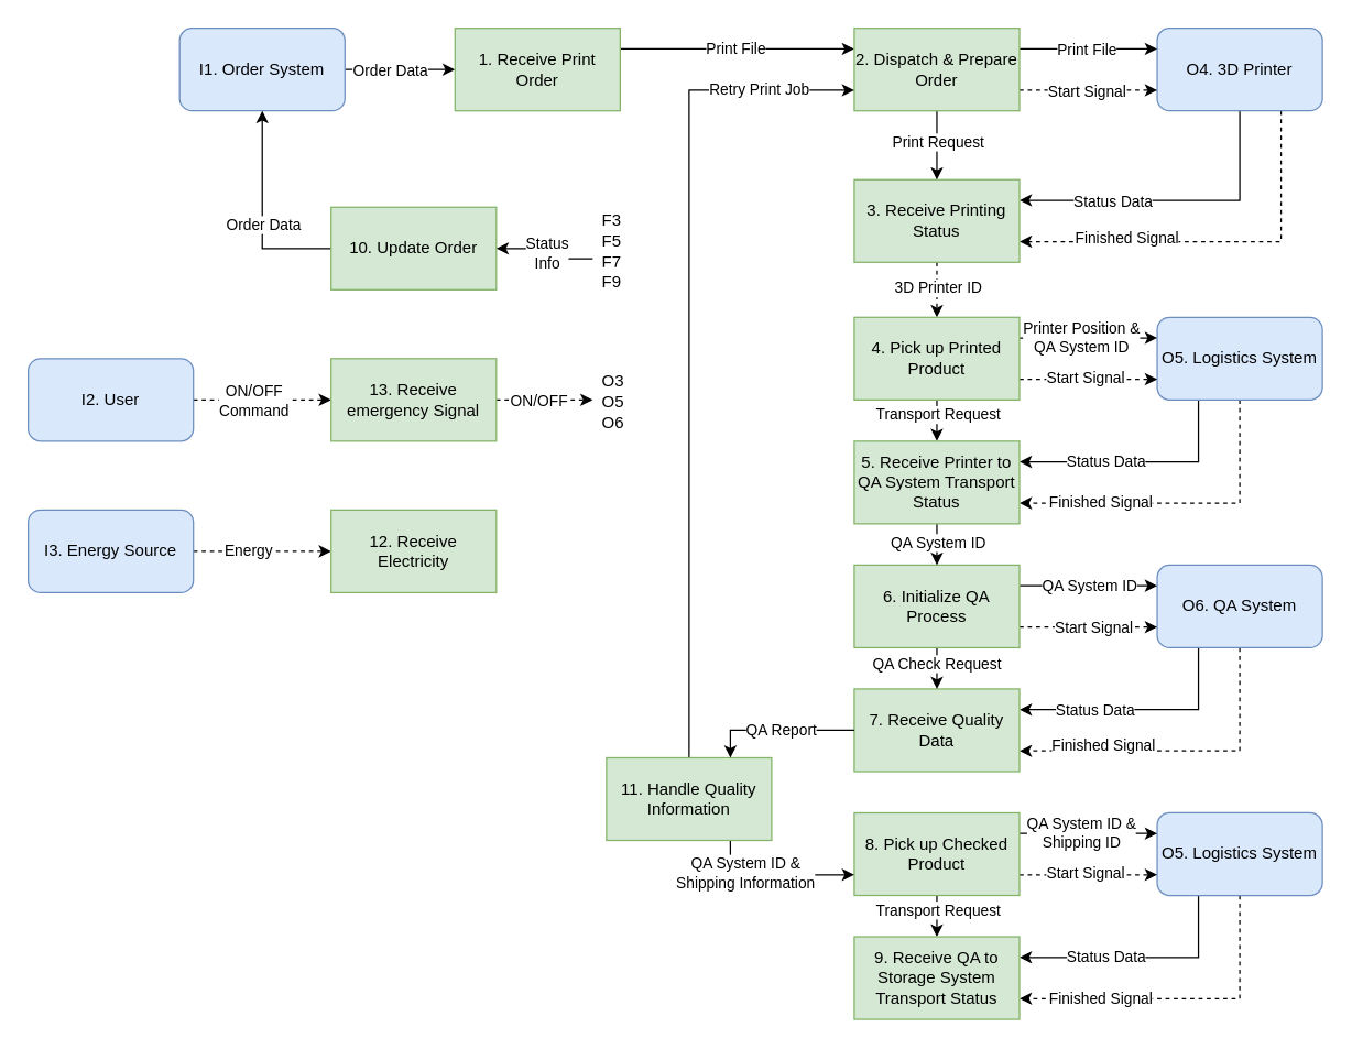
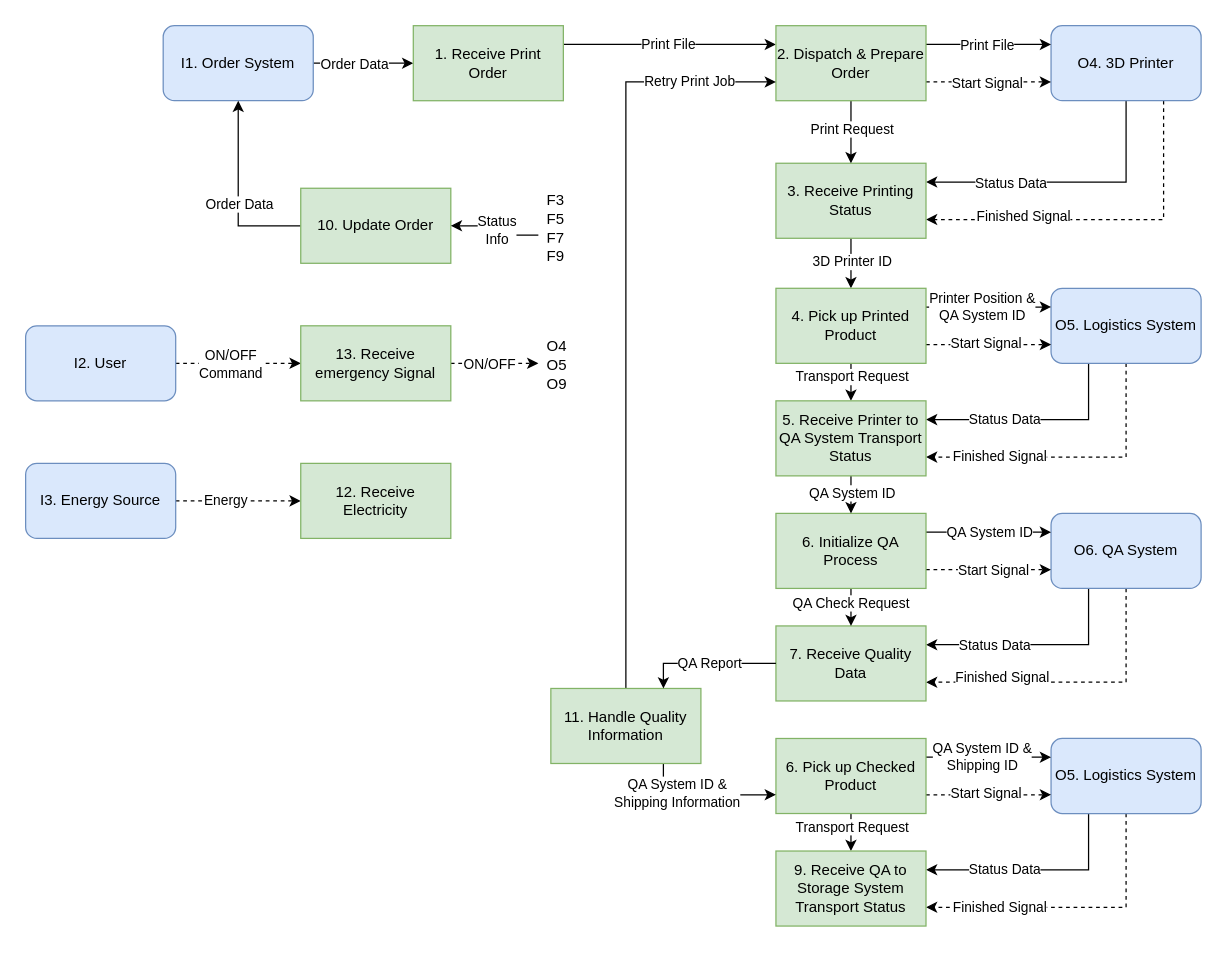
- <mxCell id="33" style="edgeStyle=orthogonalEdgeStyle;rounded=0;orthogonalLoop=1;jettySize=auto;html=1;exitX=0.5;exitY=1;exitDx=0;exitDy=0;entryX=0.5;entryY=0;entryDx=0;entryDy=0;dashed=1;" parent="1" source="35" target="42" edge="1"><mxGeometry relative="1" as="geometry" /></mxCell>
+ <mxCell id="33" style="edgeStyle=orthogonalEdgeStyle;rounded=0;orthogonalLoop=1;jettySize=auto;html=1;exitX=0.5;exitY=1;exitDx=0;exitDy=0;entryX=0.5;entryY=0;entryDx=0;entryDy=0;" parent="1" source="35" target="42" edge="1"><mxGeometry relative="1" as="geometry" /></mxCell>
- <mxCell id="96" value="O3" style="shape=partialRectangle;html=1;whiteSpace=wrap;connectable=0;strokeColor=inherit;overflow=hidden;fillColor=none;top=0;left=0;bottom=0;right=0;pointerEvents=1;fontSize=12;align=left;spacingLeft=5;" parent="95" vertex="1"><mxGeometry width="60" height="15" as="geometry"><mxRectangle width="60" height="15" as="alternateBounds" /></mxGeometry></mxCell>
+ <mxCell id="96" value="O4" style="shape=partialRectangle;html=1;whiteSpace=wrap;connectable=0;strokeColor=inherit;overflow=hidden;fillColor=none;top=0;left=0;bottom=0;right=0;pointerEvents=1;fontSize=12;align=left;spacingLeft=5;" parent="95" vertex="1"><mxGeometry width="60" height="15" as="geometry"><mxRectangle width="60" height="15" as="alternateBounds" /></mxGeometry></mxCell>
- <mxCell id="100" value="O6" style="shape=partialRectangle;html=1;whiteSpace=wrap;connectable=0;strokeColor=inherit;overflow=hidden;fillColor=none;top=0;left=0;bottom=0;right=0;pointerEvents=1;fontSize=12;align=left;spacingLeft=5;" parent="99" vertex="1"><mxGeometry width="60" height="15" as="geometry"><mxRectangle width="60" height="15" as="alternateBounds" /></mxGeometry></mxCell>
+ <mxCell id="100" value="O9" style="shape=partialRectangle;html=1;whiteSpace=wrap;connectable=0;strokeColor=inherit;overflow=hidden;fillColor=none;top=0;left=0;bottom=0;right=0;pointerEvents=1;fontSize=12;align=left;spacingLeft=5;" parent="99" vertex="1"><mxGeometry width="60" height="15" as="geometry"><mxRectangle width="60" height="15" as="alternateBounds" /></mxGeometry></mxCell>
- <mxCell id="72" value="8. Pick up Checked Product" style="rounded=0;whiteSpace=wrap;html=1;fillColor=#d5e8d4;strokeColor=#82b366;" parent="1" vertex="1"><mxGeometry x="620" y="590" width="120" height="60" as="geometry" /></mxCell>
+ <mxCell id="72" value="6. Pick up Checked Product" style="rounded=0;whiteSpace=wrap;html=1;fillColor=#d5e8d4;strokeColor=#82b366;" parent="1" vertex="1"><mxGeometry x="620" y="590" width="120" height="60" as="geometry" /></mxCell>
